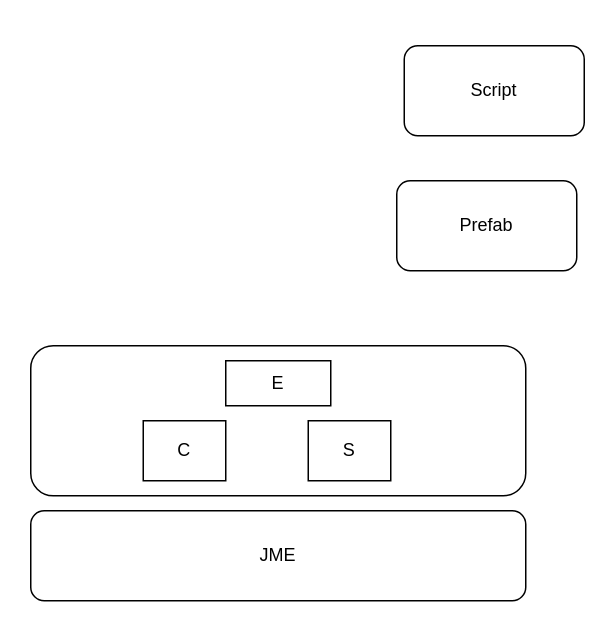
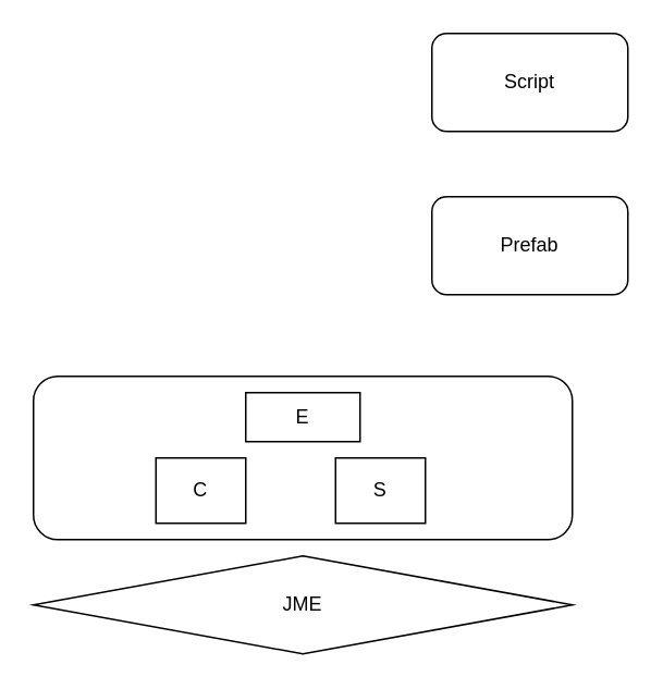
- <mxCell id="8" value="Script" style="rounded=1;whiteSpace=wrap;html=1;" vertex="1" parent="1"><mxGeometry x="269" y="30" width="120" height="60" as="geometry" /></mxCell>
+ <mxCell id="8" value="Script" style="rounded=1;whiteSpace=wrap;html=1;" vertex="1" parent="1"><mxGeometry x="264" y="20" width="120" height="60" as="geometry" /></mxCell>
- <mxCell id="2" value="JME" style="rounded=1;whiteSpace=wrap;html=1;" vertex="1" parent="1"><mxGeometry x="20" y="340" width="330" height="60" as="geometry" /></mxCell>
+ <mxCell id="2" value="JME" style="rhombus;whiteSpace=wrap;html=1;" vertex="1" parent="1"><mxGeometry x="20" y="340" width="330" height="60" as="geometry" /></mxCell>
